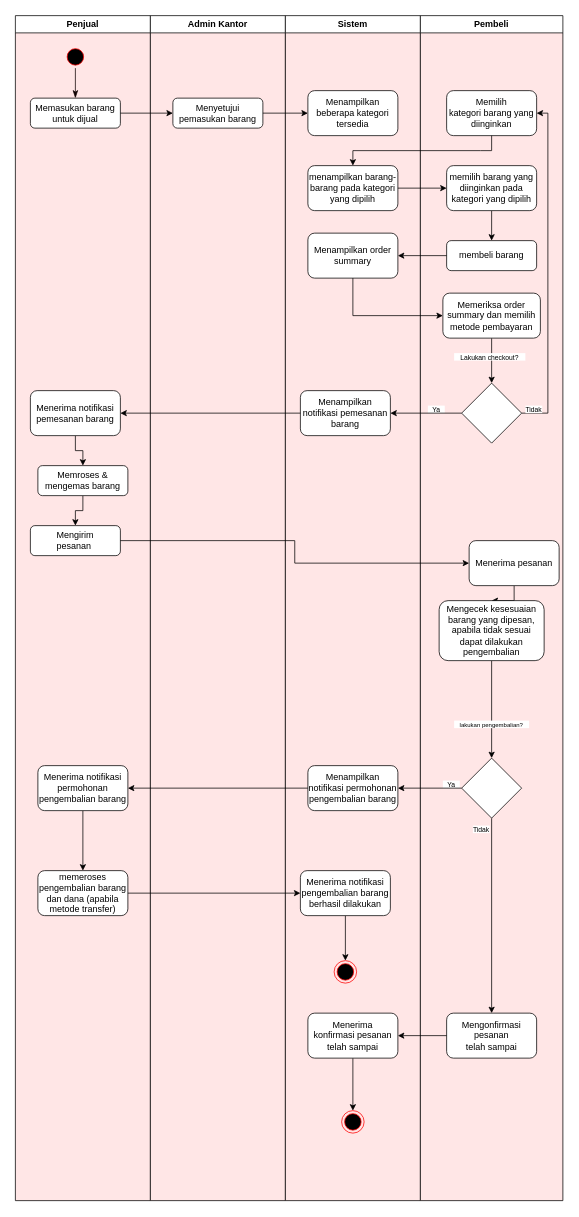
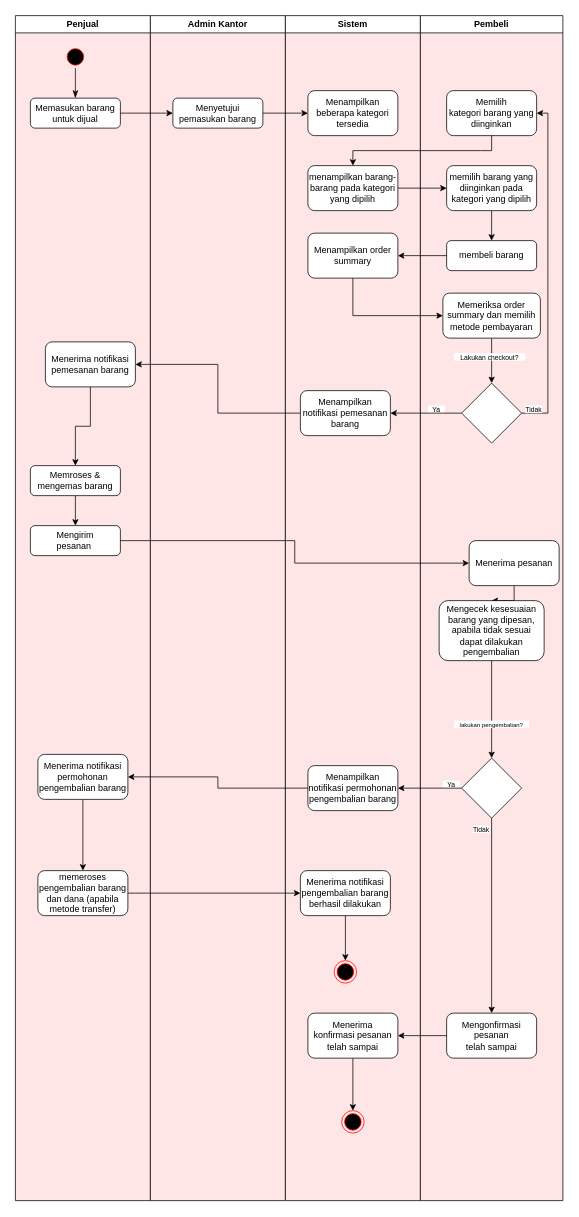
- <mxCell id="7" value="Menerima notifikasi pemesanan barang" style="rounded=1;whiteSpace=wrap;html=1;" parent="2" vertex="1"><mxGeometry x="20" y="500" width="120" height="60" as="geometry" /></mxCell>
+ <mxCell id="7" value="Menerima notifikasi pemesanan barang" style="rounded=1;whiteSpace=wrap;html=1;" parent="2" vertex="1"><mxGeometry x="40" y="435" width="120" height="60" as="geometry" /></mxCell>
- <mxCell id="9" value="Memroses &amp;amp; mengemas barang" style="rounded=1;whiteSpace=wrap;html=1;" parent="2" vertex="1"><mxGeometry x="30" y="600" width="120" height="40" as="geometry" /></mxCell>
+ <mxCell id="9" value="Memroses &amp;amp; mengemas barang" style="rounded=1;whiteSpace=wrap;html=1;" parent="2" vertex="1"><mxGeometry x="20" y="600" width="120" height="40" as="geometry" /></mxCell>
- <mxCell id="12" value="Menerima notifikasi permohonan pengembalian barang" style="rounded=1;whiteSpace=wrap;html=1;" parent="2" vertex="1"><mxGeometry x="30" y="1000" width="120" height="60" as="geometry" /></mxCell>
+ <mxCell id="12" value="Menerima notifikasi permohonan pengembalian barang" style="rounded=1;whiteSpace=wrap;html=1;" parent="2" vertex="1"><mxGeometry x="30" y="985" width="120" height="60" as="geometry" /></mxCell>
